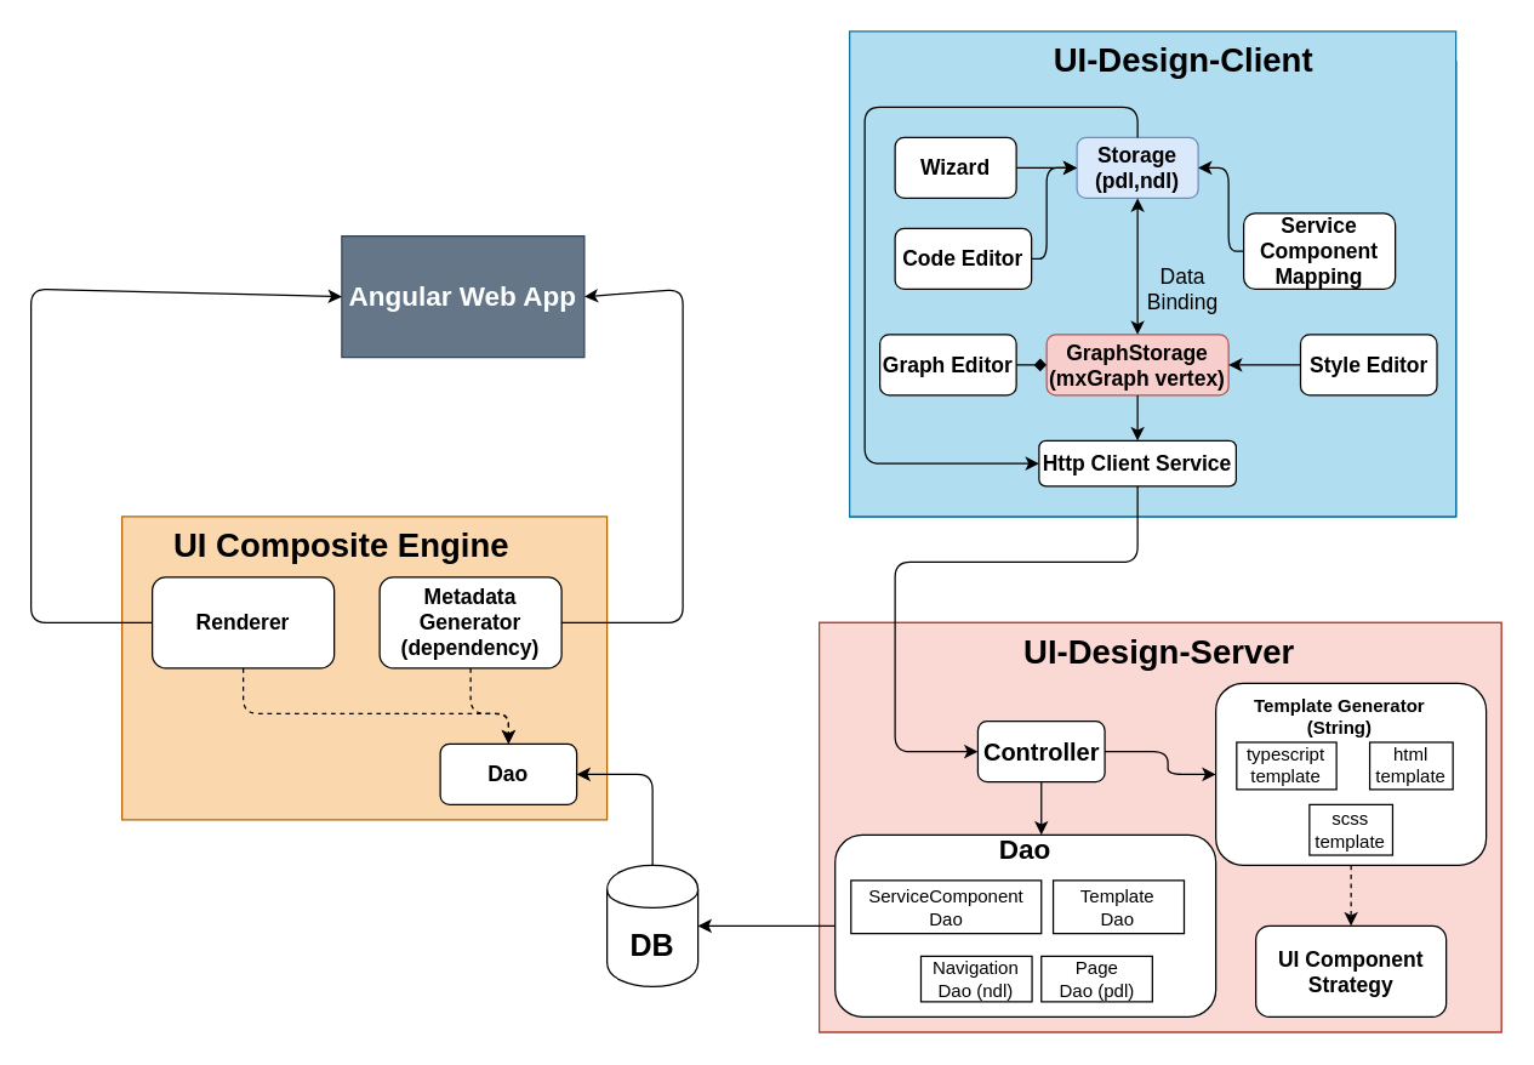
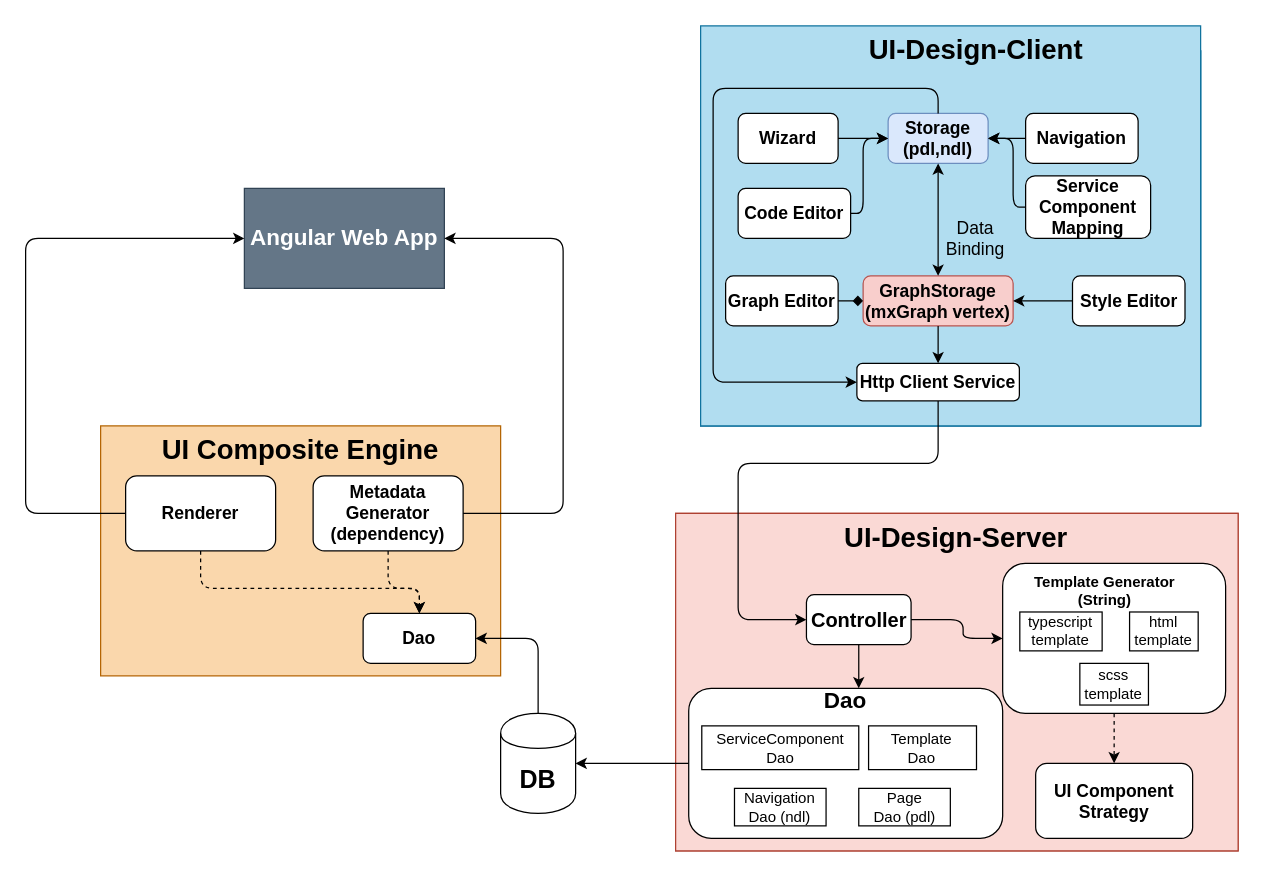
+ <mxCell id="14" value="" style="endArrow=classic;html=1;exitX=0;exitY=0.5;exitDx=0;exitDy=0;entryX=1;entryY=0.5;entryDx=0;entryDy=0;" parent="3" source="13" target="7" edge="1"><mxGeometry width="50" height="50" relative="1" as="geometry"><mxPoint x="240" y="160" as="sourcePoint" /><mxPoint x="290" y="110" as="targetPoint" /></mxGeometry></mxCell>
+ <mxCell id="13" value="&lt;span style=&quot;font-size: 14px&quot;&gt;&lt;b&gt;Navigation&lt;/b&gt;&lt;/span&gt;" style="rounded=1;whiteSpace=wrap;html=1;" parent="3" vertex="1"><mxGeometry x="260" y="50" width="90" height="40" as="geometry" /></mxCell>
- <mxCell id="55" value="&lt;font style=&quot;font-size: 18px&quot;&gt;&lt;b&gt;Angular Web App&lt;/b&gt;&lt;/font&gt;" style="rounded=0;whiteSpace=wrap;html=1;fillColor=#647687;strokeColor=#314354;fontColor=#ffffff;" vertex="1" parent="1"><mxGeometry x="225" y="155" width="160" height="80" as="geometry" /></mxCell>
+ <mxCell id="55" value="&lt;font style=&quot;font-size: 18px&quot;&gt;&lt;b&gt;Angular Web App&lt;/b&gt;&lt;/font&gt;" style="rounded=0;whiteSpace=wrap;html=1;fillColor=#647687;strokeColor=#314354;fontColor=#ffffff;" vertex="1" parent="1"><mxGeometry x="195" y="150" width="160" height="80" as="geometry" /></mxCell>
- <mxCell id="50" value="&lt;font style=&quot;font-size: 22px&quot;&gt;&lt;b&gt;UI Composite Engine&lt;/b&gt;&lt;/font&gt;" style="text;html=1;strokeColor=none;fillColor=none;align=center;verticalAlign=middle;whiteSpace=wrap;rounded=0;" parent="1" vertex="1"><mxGeometry x="110" y="350" width="230" height="20" as="geometry" /></mxCell>
+ <mxCell id="50" value="&lt;font style=&quot;font-size: 22px&quot;&gt;&lt;b&gt;UI Composite Engine&lt;/b&gt;&lt;/font&gt;" style="text;html=1;strokeColor=none;fillColor=none;align=center;verticalAlign=middle;whiteSpace=wrap;rounded=0;" parent="1" vertex="1"><mxGeometry x="125" y="350" width="230" height="20" as="geometry" /></mxCell>
- <mxCell id="43" value="Navigation&lt;br&gt;Dao (ndl)" style="rounded=0;whiteSpace=wrap;html=1;" parent="37" vertex="1"><mxGeometry x="56.628" y="80" width="73.256" height="30" as="geometry" /></mxCell>
+ <mxCell id="43" value="Navigation&lt;br&gt;Dao (ndl)" style="rounded=0;whiteSpace=wrap;html=1;" parent="37" vertex="1"><mxGeometry x="36.628" y="80" width="73.256" height="30" as="geometry" /></mxCell>
